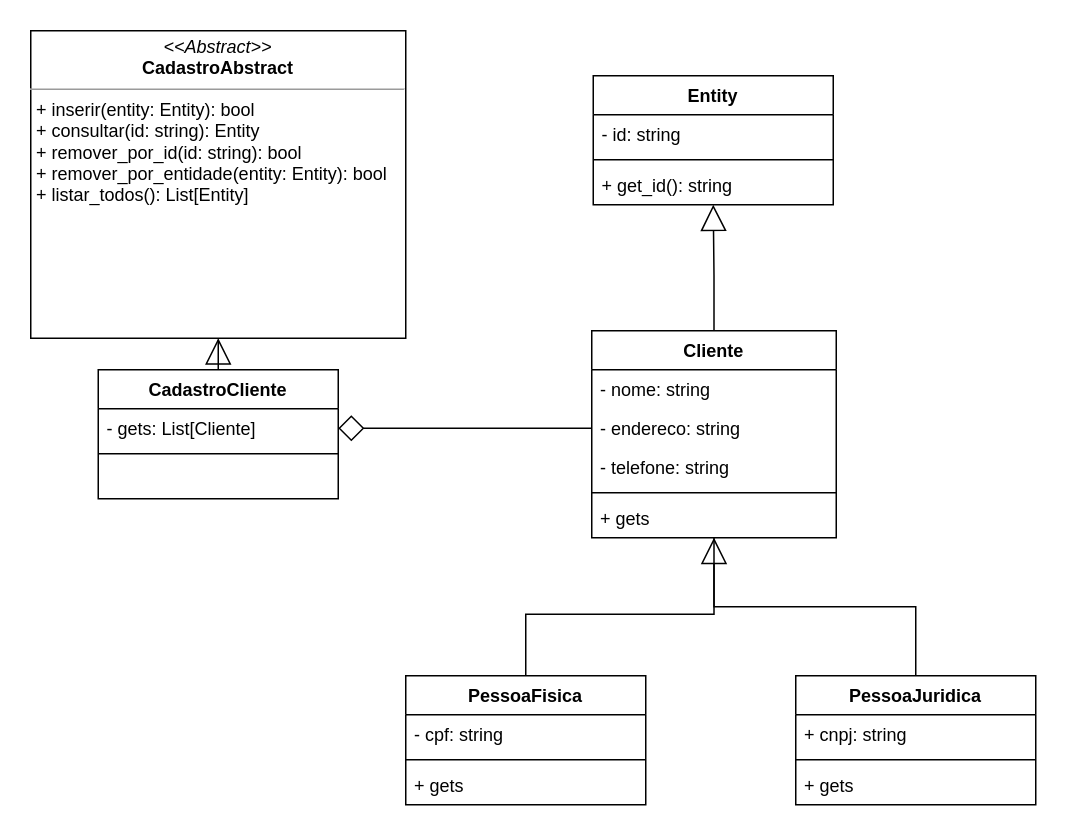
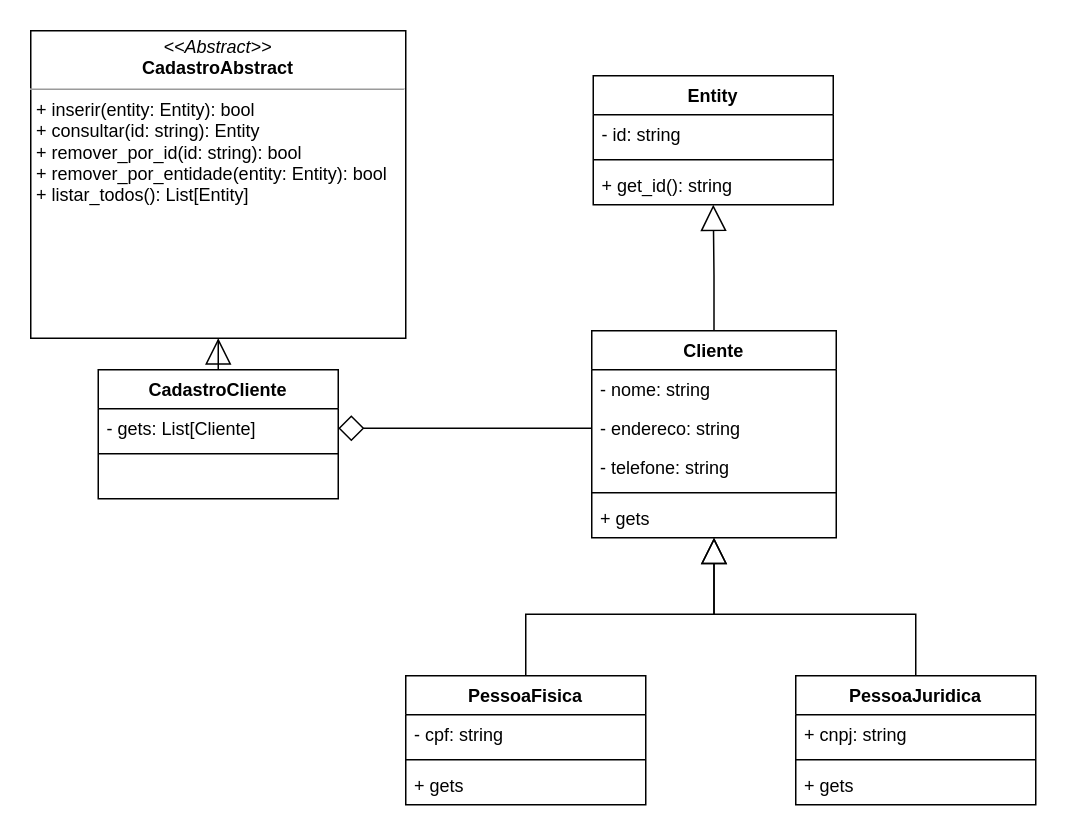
- <mxCell id="18" style="edgeStyle=orthogonalEdgeStyle;rounded=0;orthogonalLoop=1;jettySize=auto;html=1;endArrow=none;endFill=0;endSize=15;exitX=0.5;exitY=0;exitDx=0;exitDy=0;" parent="1" source="19" target="7" edge="1"><mxGeometry relative="1" as="geometry" /></mxCell>
+ <mxCell id="18" style="edgeStyle=orthogonalEdgeStyle;rounded=0;orthogonalLoop=1;jettySize=auto;html=1;endArrow=block;endFill=0;endSize=15;exitX=0.5;exitY=0;exitDx=0;exitDy=0;" parent="1" source="19" target="7" edge="1"><mxGeometry relative="1" as="geometry" /></mxCell>
